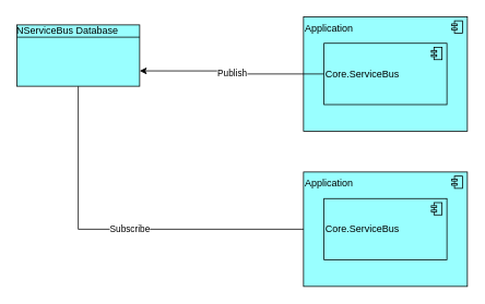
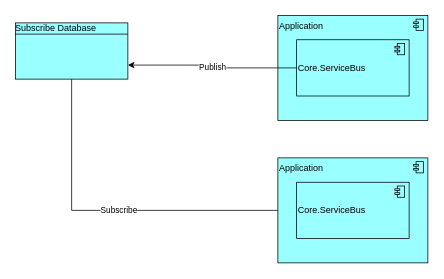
- <mxCell id="3" value="NServiceBus Database" style="html=1;outlineConnect=0;whiteSpace=wrap;fillColor=#99ffff;shape=mxgraph.archimate3.businessObject;overflow=fill;align=left;" vertex="1" parent="1"><mxGeometry x="20" y="30" width="150" height="75" as="geometry" /></mxCell>
+ <mxCell id="3" value="Subscribe Database" style="html=1;outlineConnect=0;whiteSpace=wrap;fillColor=#99ffff;shape=mxgraph.archimate3.businessObject;overflow=fill;align=left;" vertex="1" parent="1"><mxGeometry x="20" y="30" width="150" height="75" as="geometry" /></mxCell>
